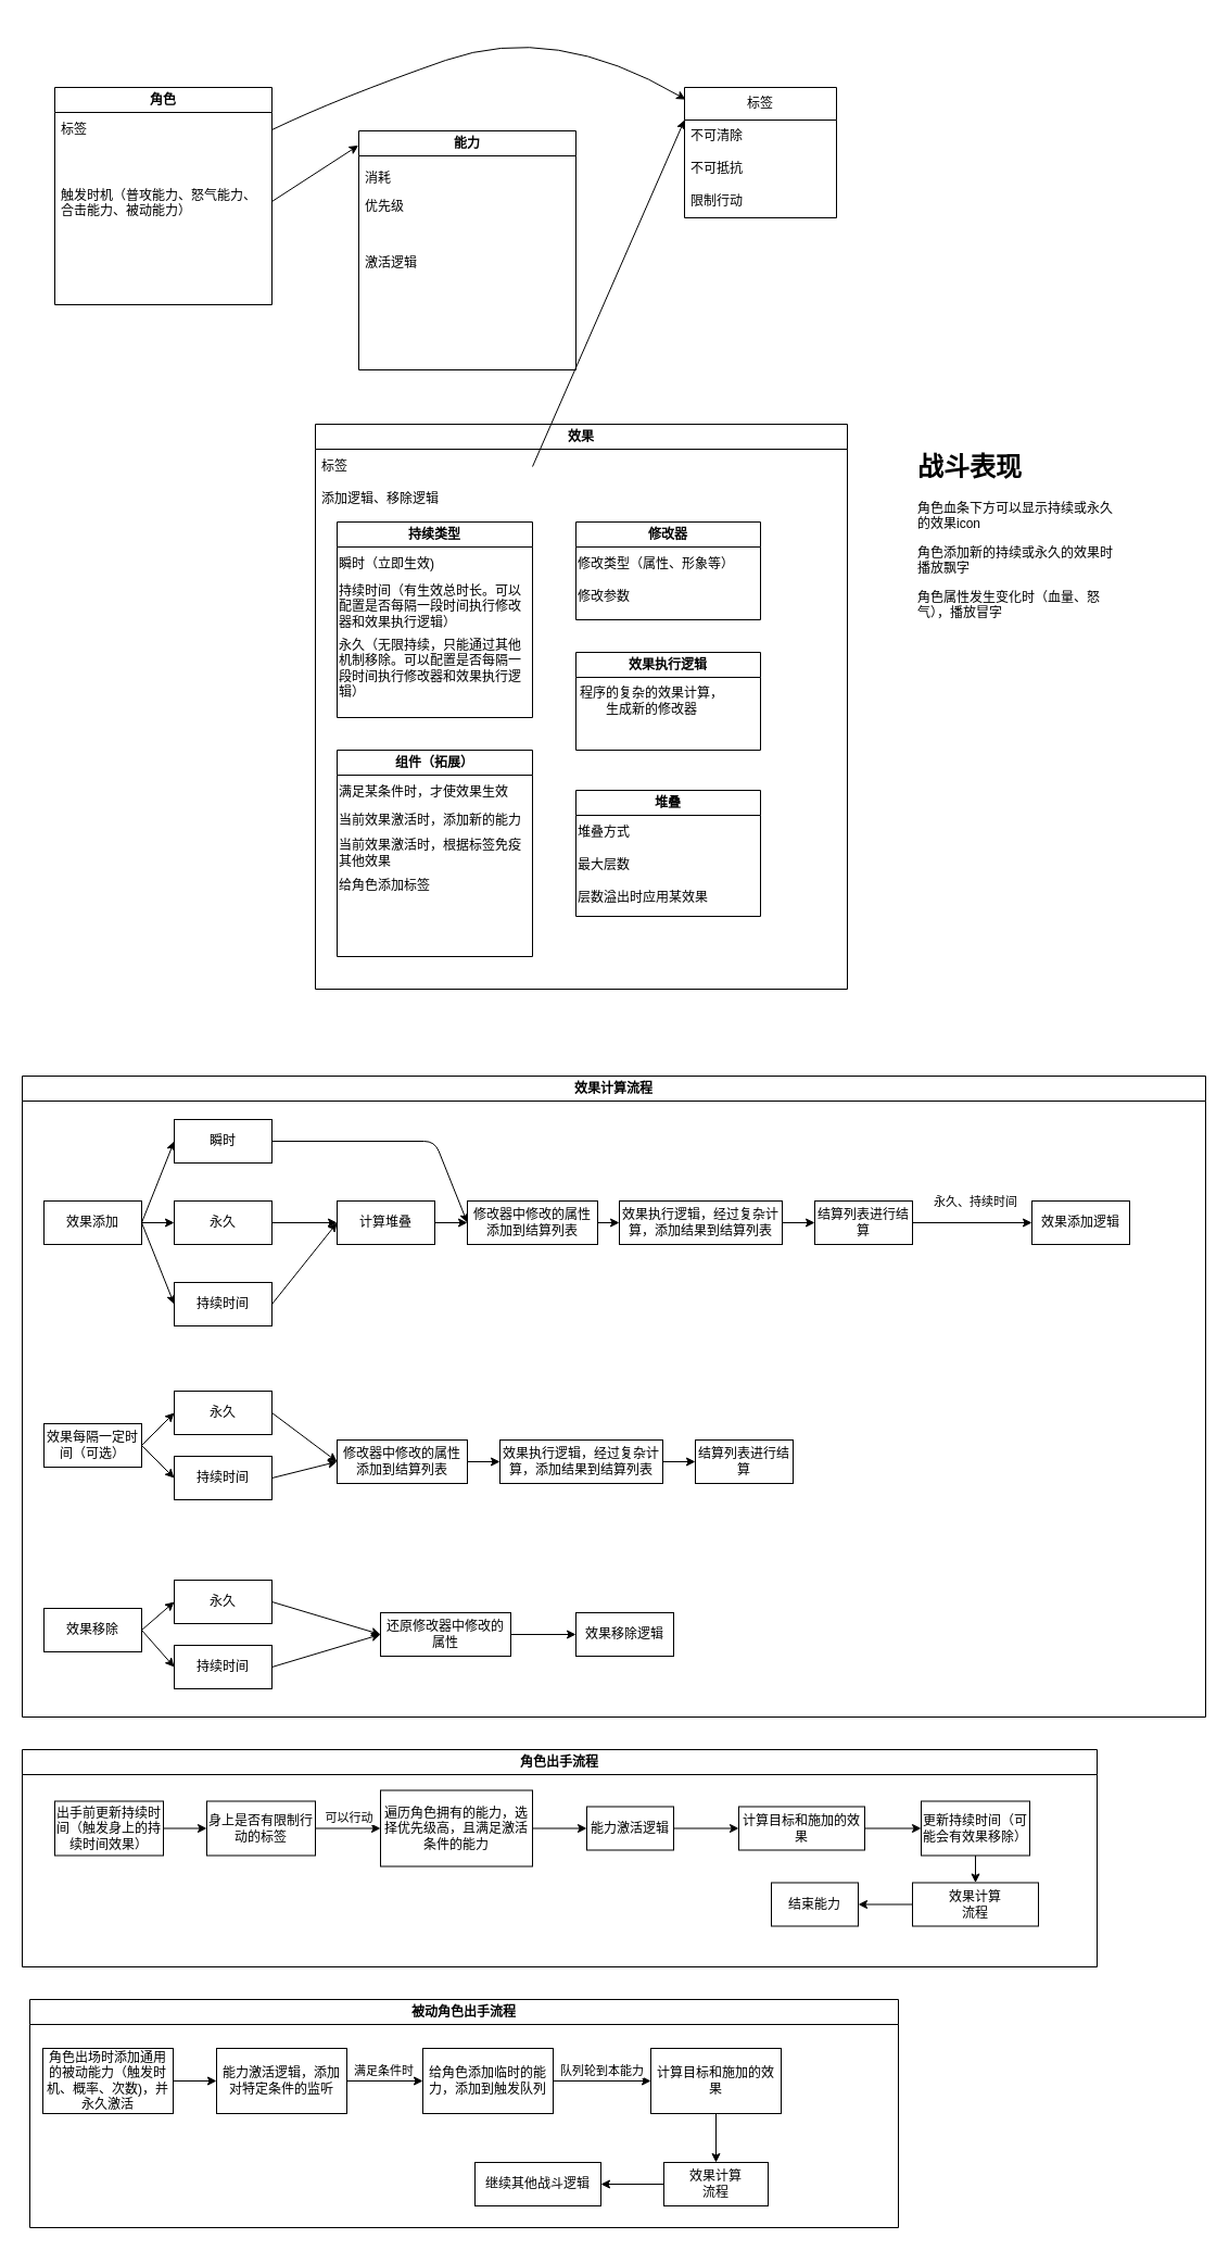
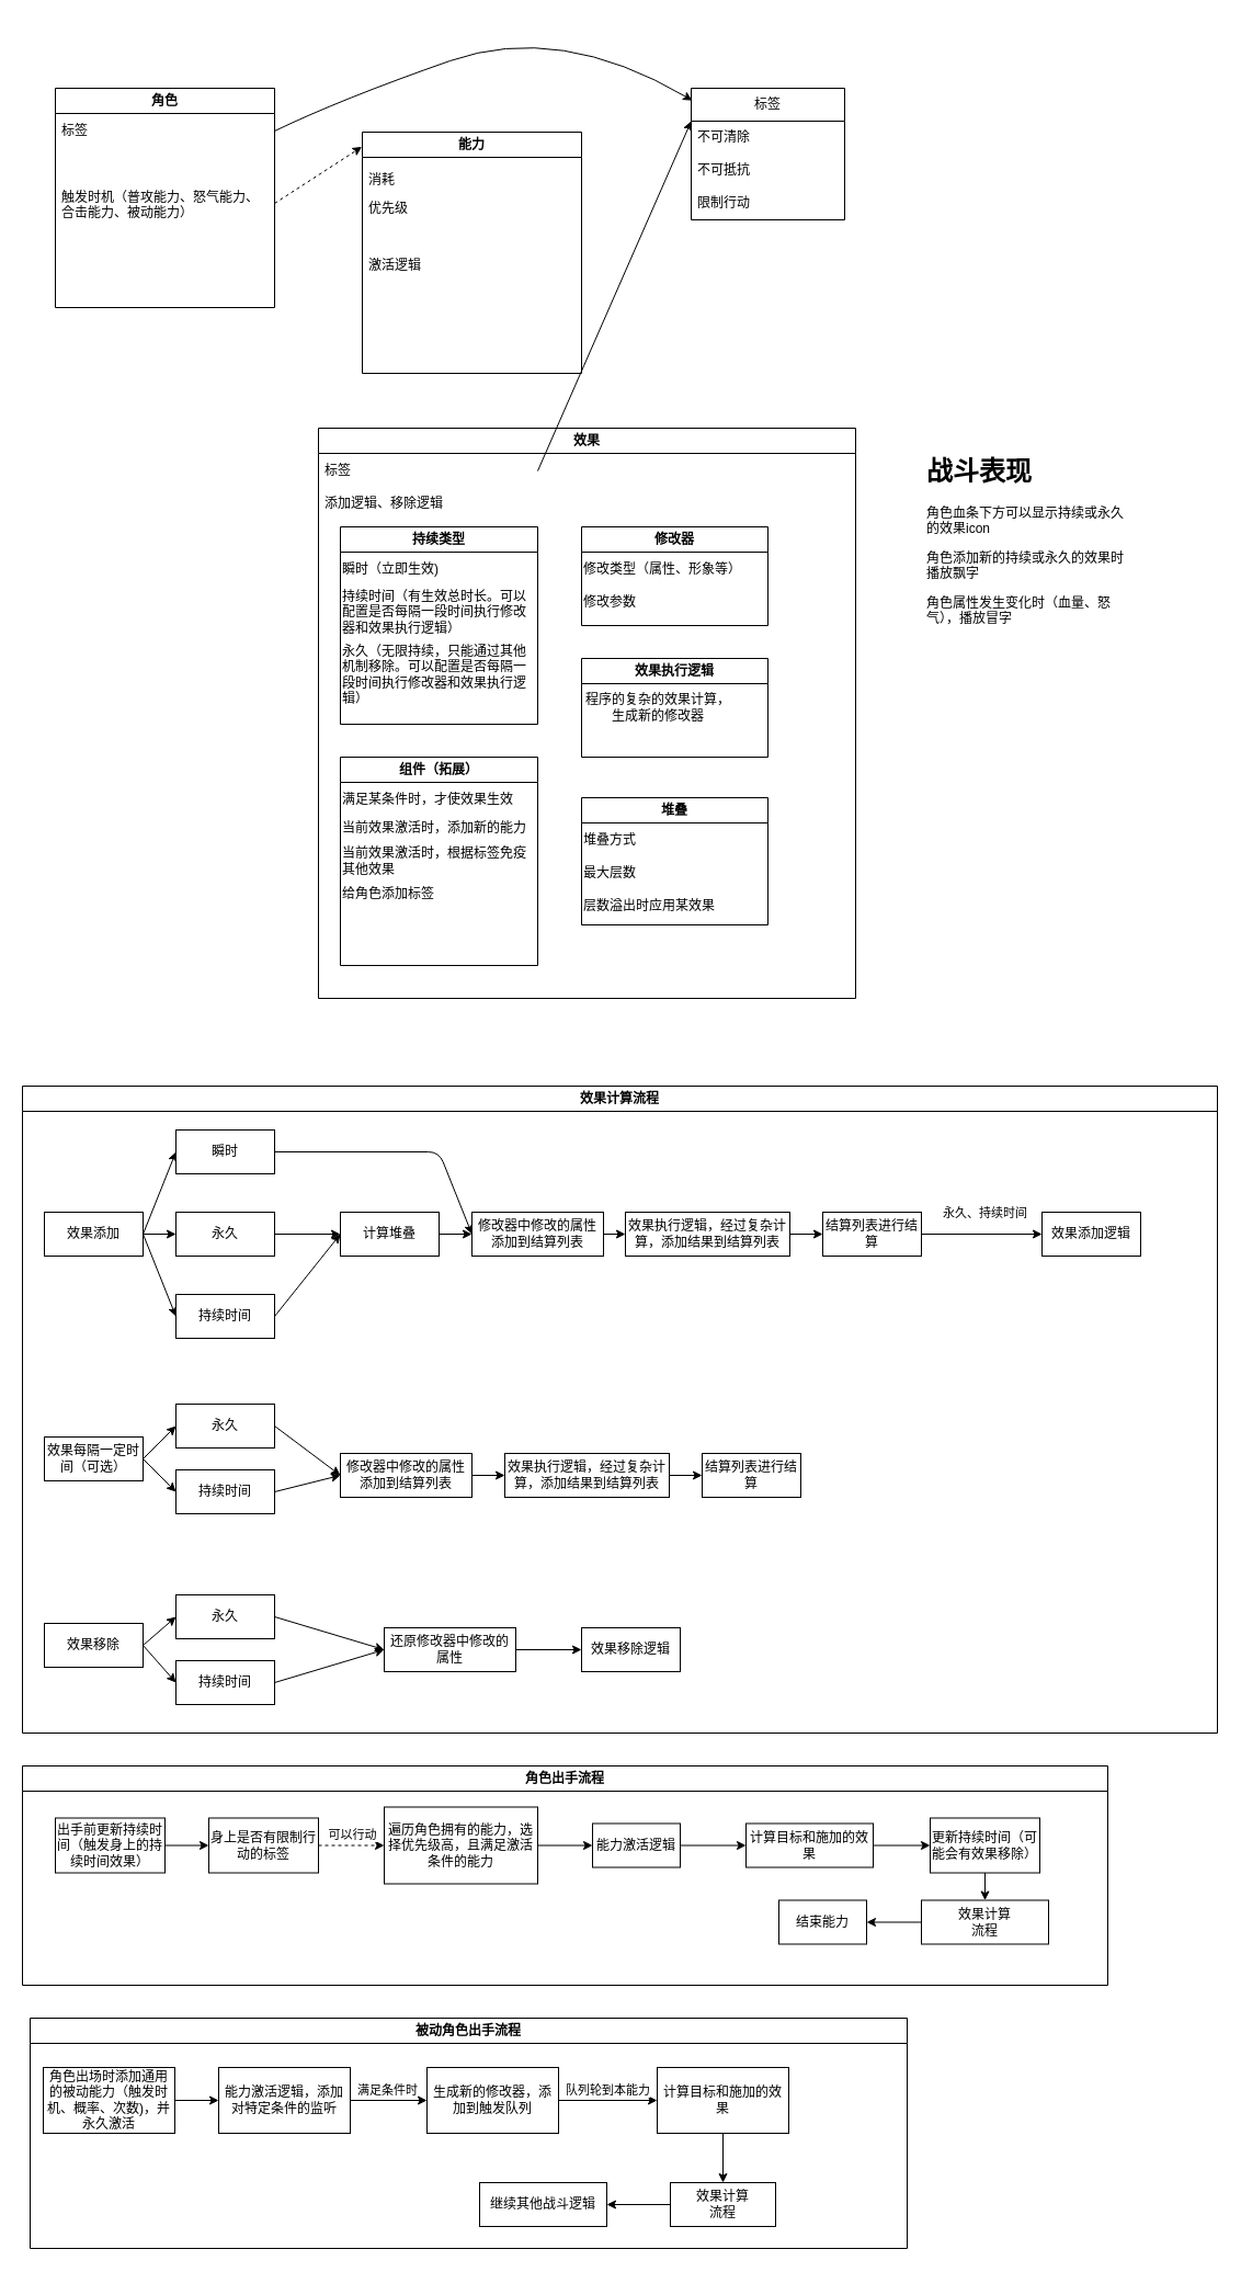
- <mxCell id="35" style="edgeStyle=none;html=1;entryX=-0.002;entryY=0.061;entryDx=0;entryDy=0;entryPerimeter=0;exitX=1;exitY=0.5;exitDx=0;exitDy=0;" edge="1" parent="1" source="34" target="6"><mxGeometry relative="1" as="geometry" /></mxCell>
+ <mxCell id="35" style="edgeStyle=none;html=1;entryX=-0.002;entryY=0.061;entryDx=0;entryDy=0;entryPerimeter=0;exitX=1;exitY=0.5;exitDx=0;exitDy=0;dashed=1;" edge="1" parent="1" source="34" target="6"><mxGeometry relative="1" as="geometry" /></mxCell>
- <mxCell id="92" style="edgeStyle=none;html=1;" edge="1" parent="80" source="94" target="82"><mxGeometry relative="1" as="geometry" /></mxCell>
+ <mxCell id="92" style="edgeStyle=none;html=1;dashed=1;" edge="1" parent="80" source="94" target="82"><mxGeometry relative="1" as="geometry" /></mxCell>
- <mxCell id="105" value="给角色添加临时的能力，添加到触发队列" style="rounded=0;whiteSpace=wrap;html=1;fillColor=none;gradientColor=none;" vertex="1" parent="97"><mxGeometry x="362" y="45" width="120" height="60" as="geometry" /></mxCell>
+ <mxCell id="105" value="生成新的修改器，添加到触发队列" style="rounded=0;whiteSpace=wrap;html=1;fillColor=none;gradientColor=none;" vertex="1" parent="97"><mxGeometry x="362" y="45" width="120" height="60" as="geometry" /></mxCell>
